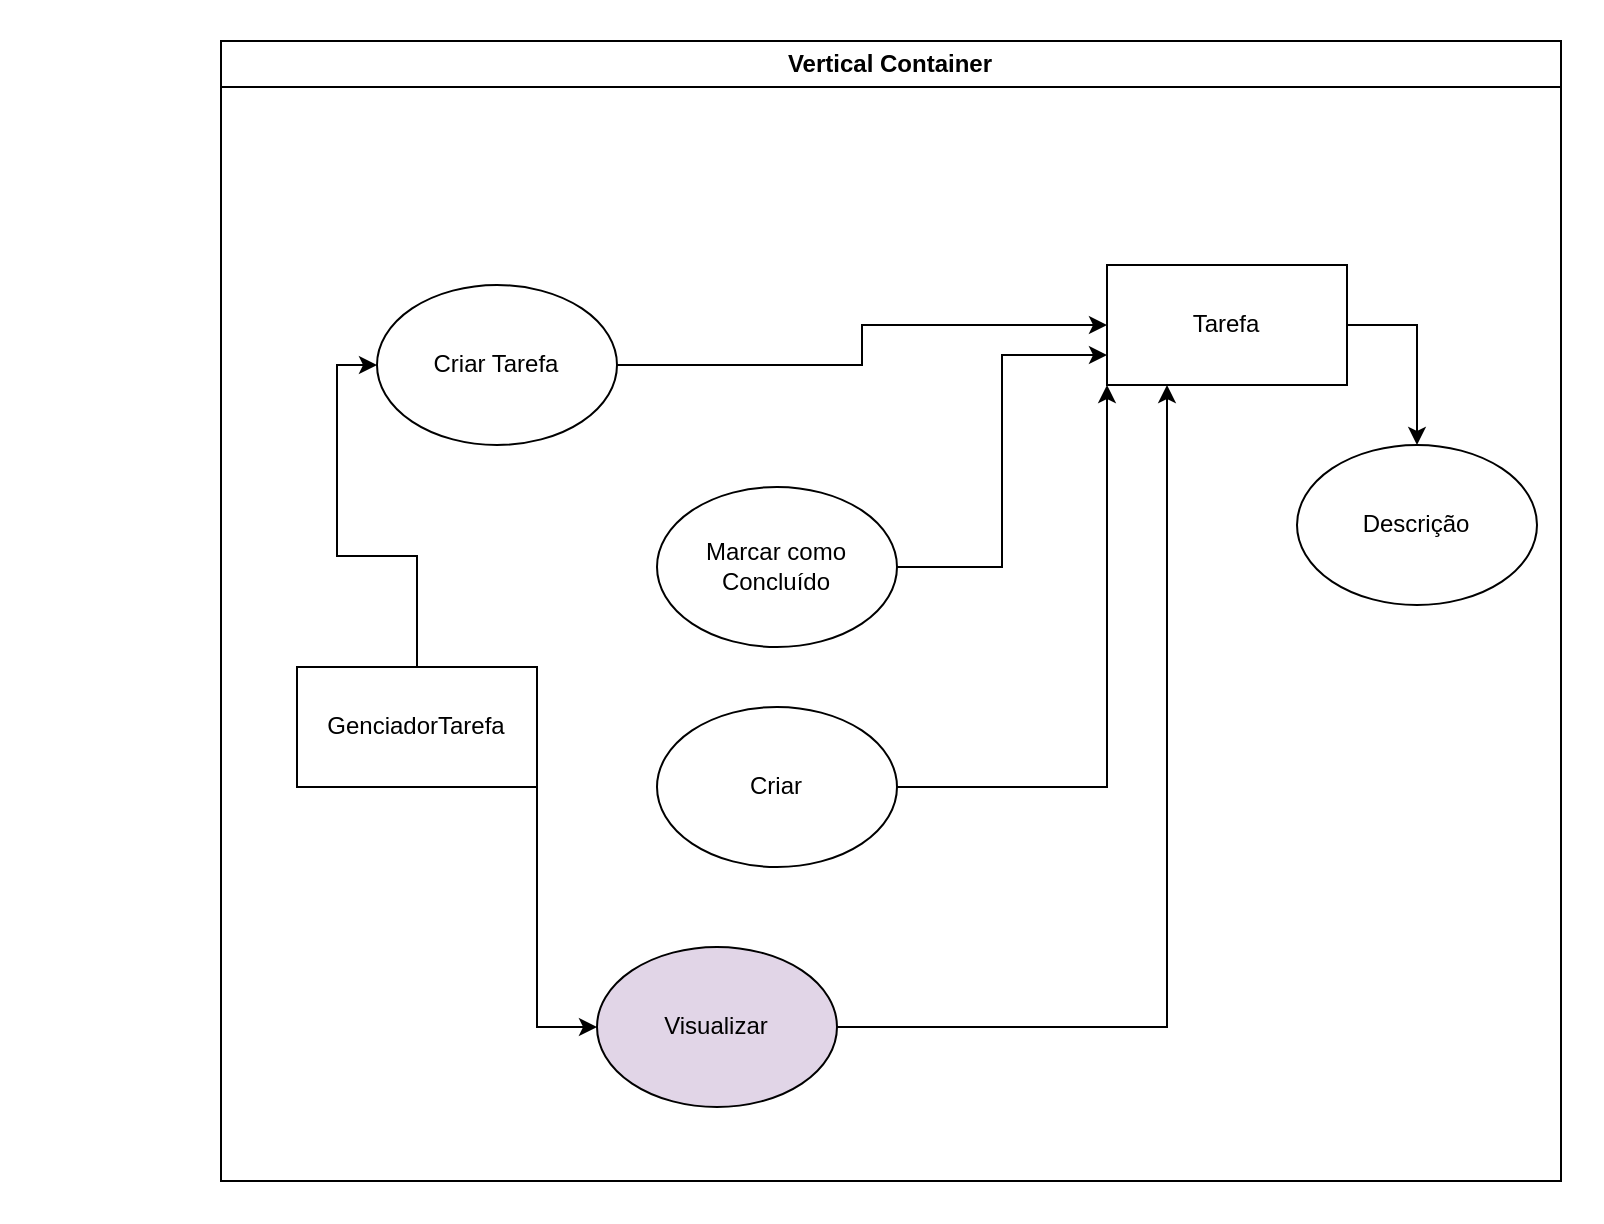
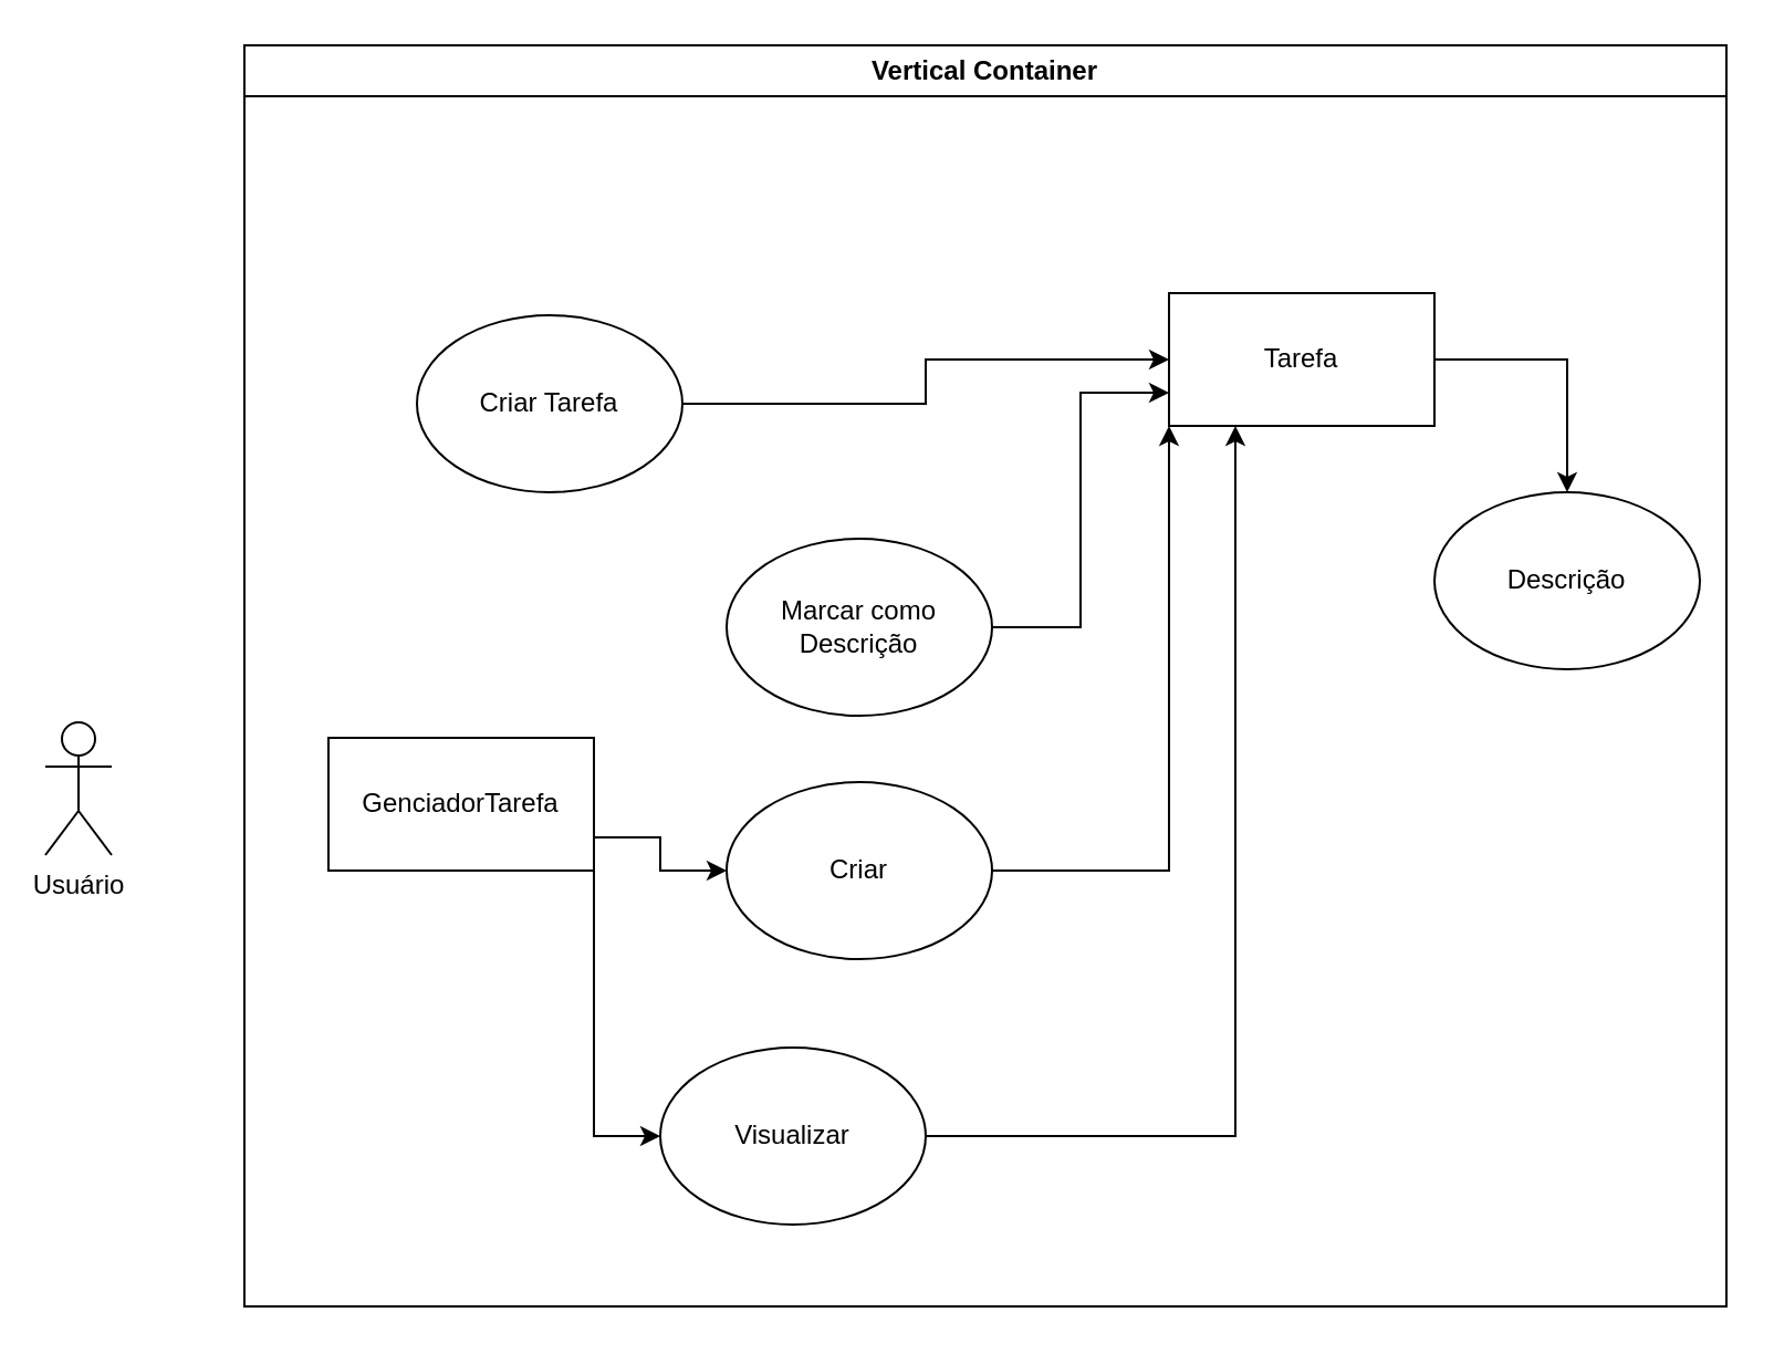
- <mxCell id="11" value="Tarefa" style="rounded=0;whiteSpace=wrap;html=1;" vertex="1" parent="3"><mxGeometry x="443" y="112" width="120" height="60" as="geometry" /></mxCell>
+ <mxCell id="11" value="Tarefa" style="rounded=0;whiteSpace=wrap;html=1;" vertex="1" parent="3"><mxGeometry x="418" y="112" width="120" height="60" as="geometry" /></mxCell>
- <mxCell id="4" style="edgeStyle=orthogonalEdgeStyle;rounded=0;orthogonalLoop=1;jettySize=auto;html=1;exitX=0.5;exitY=0;exitDx=0;exitDy=0;entryX=0;entryY=0.5;entryDx=0;entryDy=0;" edge="1" parent="3" source="7" target="9"><mxGeometry relative="1" as="geometry" /></mxCell>
- <mxCell id="14" value="Marcar como Concluído" style="ellipse;whiteSpace=wrap;html=1;" vertex="1" parent="3"><mxGeometry x="218" y="223" width="120" height="80" as="geometry" /></mxCell>
+ <mxCell id="14" value="Marcar como Descrição" style="ellipse;whiteSpace=wrap;html=1;" vertex="1" parent="3"><mxGeometry x="218" y="223" width="120" height="80" as="geometry" /></mxCell>
+ <mxCell id="2" value="Usuário" style="shape=umlActor;verticalLabelPosition=bottom;verticalAlign=top;html=1;outlineConnect=0;" vertex="1" parent="1"><mxGeometry x="20" y="326" width="30" height="60" as="geometry" /></mxCell>
+ <mxCell id="6" style="edgeStyle=orthogonalEdgeStyle;rounded=0;orthogonalLoop=1;jettySize=auto;html=1;exitX=1;exitY=0.75;exitDx=0;exitDy=0;entryX=0;entryY=0.5;entryDx=0;entryDy=0;" edge="1" parent="3" source="7" target="18"><mxGeometry relative="1" as="geometry" /></mxCell>
- <mxCell id="16" value="Visualizar" style="ellipse;whiteSpace=wrap;html=1;fillColor=#e1d5e7;" vertex="1" parent="3"><mxGeometry x="188" y="453" width="120" height="80" as="geometry" /></mxCell>
+ <mxCell id="16" value="Visualizar" style="ellipse;whiteSpace=wrap;html=1;" vertex="1" parent="3"><mxGeometry x="188" y="453" width="120" height="80" as="geometry" /></mxCell>
